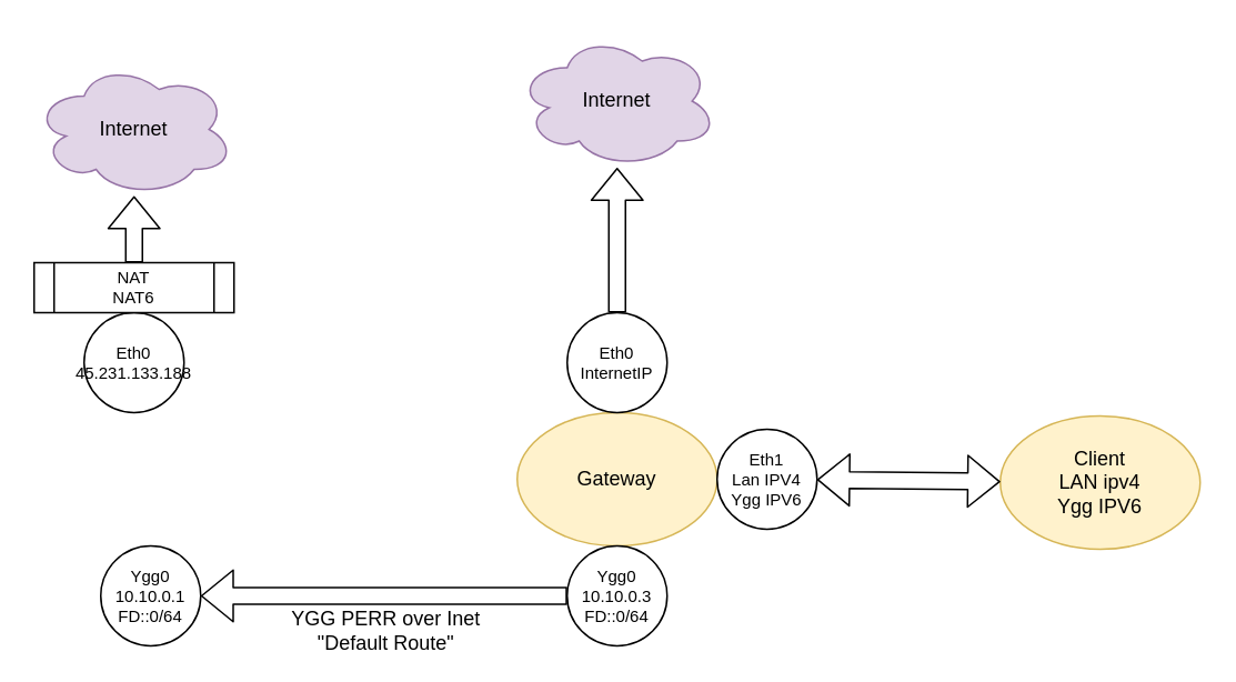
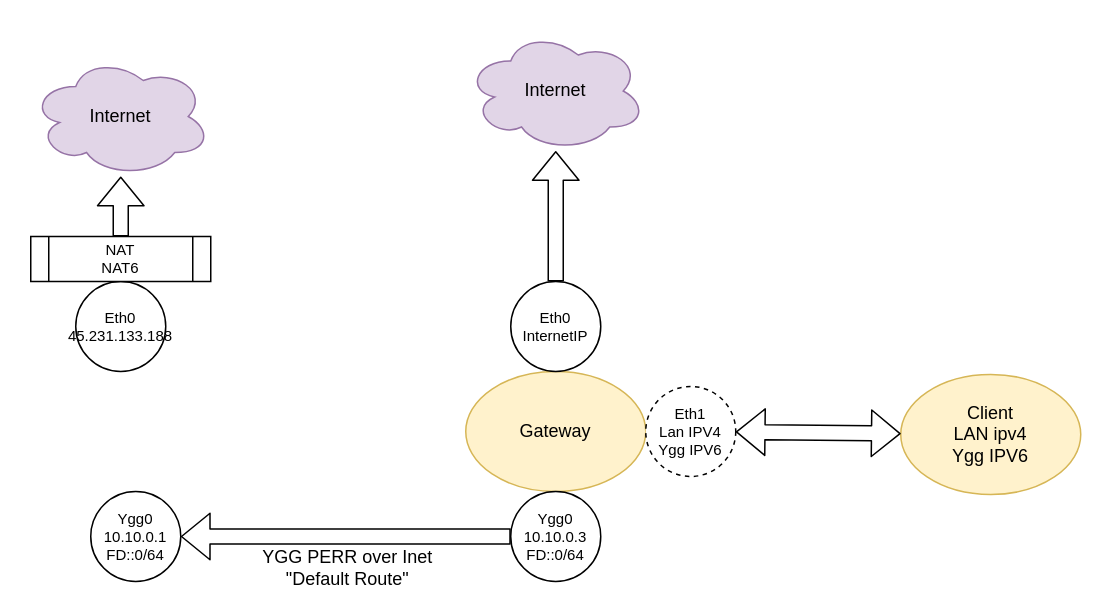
- <mxCell id="14" value="&lt;div style=&quot;font-size: 10px;&quot;&gt;Eth1&lt;/div&gt;&lt;div style=&quot;font-size: 10px;&quot;&gt;Lan IPV4&lt;br style=&quot;font-size: 10px;&quot;&gt;&lt;/div&gt;&lt;div style=&quot;font-size: 10px;&quot;&gt;Ygg IPV6&lt;br style=&quot;font-size: 10px;&quot;&gt;&lt;/div&gt;" style="ellipse;whiteSpace=wrap;html=1;aspect=fixed;fontSize=10;" vertex="1" parent="1"><mxGeometry x="430" y="257" width="60" height="60" as="geometry" /></mxCell>
+ <mxCell id="14" value="&lt;div style=&quot;font-size: 10px;&quot;&gt;Eth1&lt;/div&gt;&lt;div style=&quot;font-size: 10px;&quot;&gt;Lan IPV4&lt;br style=&quot;font-size: 10px;&quot;&gt;&lt;/div&gt;&lt;div style=&quot;font-size: 10px;&quot;&gt;Ygg IPV6&lt;br style=&quot;font-size: 10px;&quot;&gt;&lt;/div&gt;" style="ellipse;whiteSpace=wrap;html=1;aspect=fixed;fontSize=10;dashed=1;" vertex="1" parent="1"><mxGeometry x="430" y="257" width="60" height="60" as="geometry" /></mxCell>
